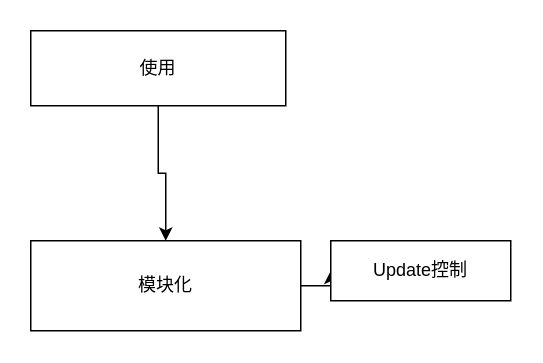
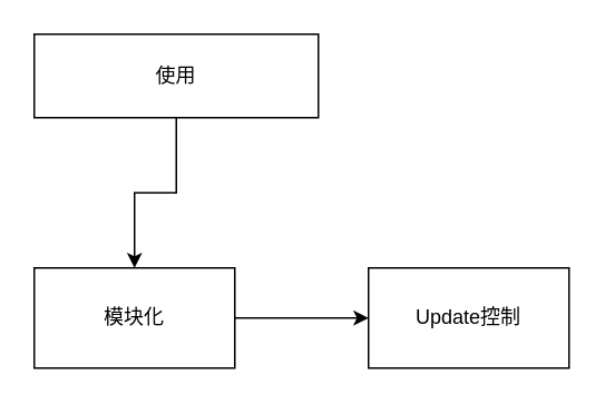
- <mxCell id="6" value="Update控制&lt;br&gt;" style="whiteSpace=wrap;html=1;rounded=0;" vertex="1" parent="1"><mxGeometry x="220" y="160" width="120" height="40" as="geometry" /></mxCell>
+ <mxCell id="6" value="Update控制&lt;br&gt;" style="whiteSpace=wrap;html=1;rounded=0;" vertex="1" parent="1"><mxGeometry x="220" y="160" width="120" height="60" as="geometry" /></mxCell>
- <mxCell id="5" value="模块化" style="whiteSpace=wrap;html=1;rounded=0;" vertex="1" parent="1"><mxGeometry x="20" y="160" width="180" height="60" as="geometry" /></mxCell>
+ <mxCell id="5" value="模块化" style="whiteSpace=wrap;html=1;rounded=0;" vertex="1" parent="1"><mxGeometry x="20" y="160" width="120" height="60" as="geometry" /></mxCell>
